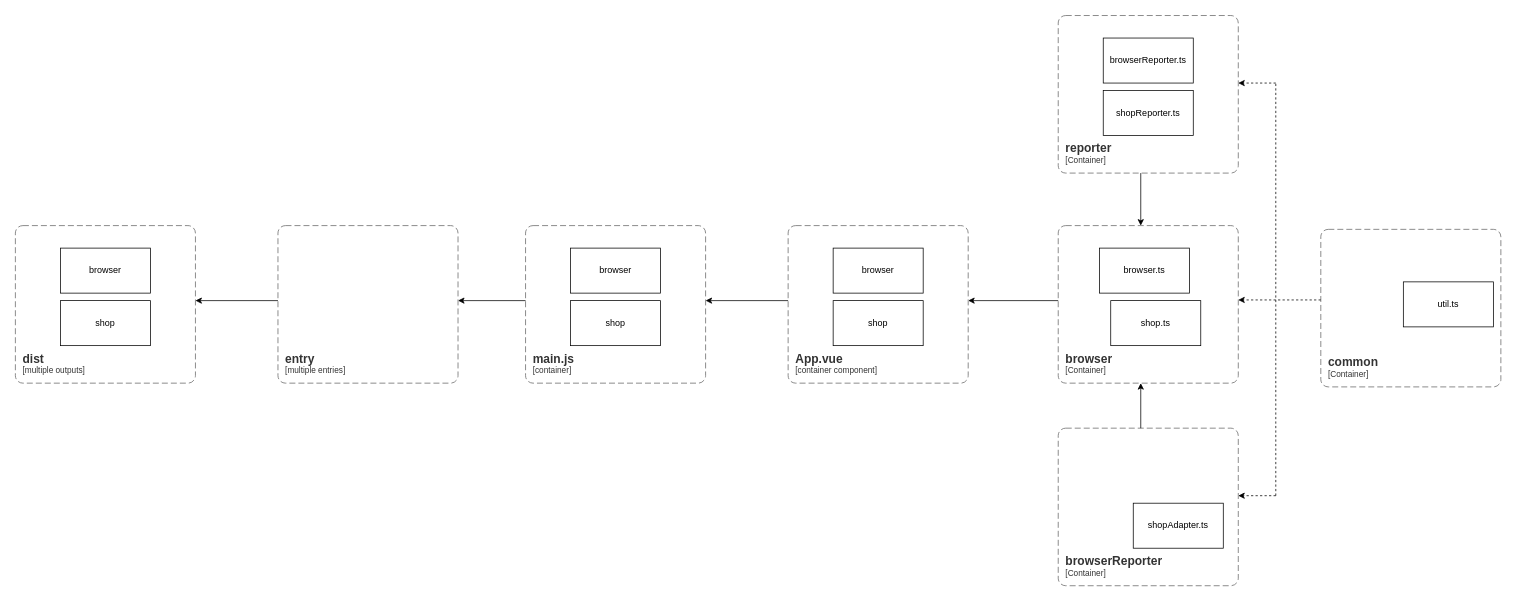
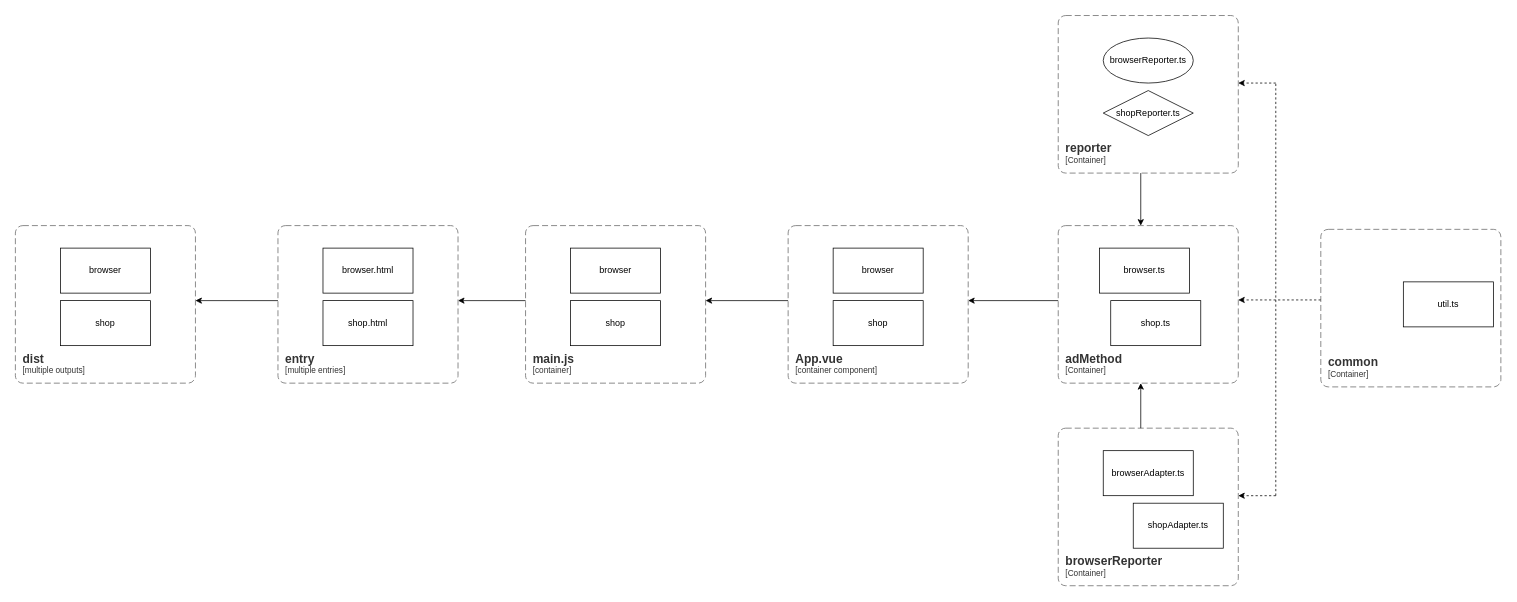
- <mxCell id="9" value="browserReporter.ts" style="whiteSpace=wrap;html=1;fillColor=none;" vertex="1" parent="1"><mxGeometry x="1470" y="50" width="120" height="60" as="geometry" /></mxCell>
+ <mxCell id="9" value="browserReporter.ts" style="ellipse;whiteSpace=wrap;html=1;fillColor=none;" vertex="1" parent="1"><mxGeometry x="1470" y="50" width="120" height="60" as="geometry" /></mxCell>
- <mxCell id="10" value="shopReporter.ts" style="whiteSpace=wrap;html=1;fillColor=none;" vertex="1" parent="1"><mxGeometry x="1470" y="120" width="120" height="60" as="geometry" /></mxCell>
+ <mxCell id="10" value="shopReporter.ts" style="rhombus;whiteSpace=wrap;html=1;fillColor=none;" vertex="1" parent="1"><mxGeometry x="1470" y="120" width="120" height="60" as="geometry" /></mxCell>
+ <mxCell id="26" value="browser.html" style="whiteSpace=wrap;html=1;fillColor=none;" vertex="1" parent="1"><mxGeometry x="430" y="330" width="120" height="60" as="geometry" /></mxCell>
+ <mxCell id="27" value="shop.html" style="whiteSpace=wrap;html=1;fillColor=none;" vertex="1" parent="1"><mxGeometry x="430" y="400" width="120" height="60" as="geometry" /></mxCell>
- <mxCell id="5" value="&lt;font style=&quot;font-size: 16px&quot;&gt;&lt;b&gt;&lt;div style=&quot;text-align: left&quot;&gt;browser&lt;/div&gt;&lt;/b&gt;&lt;/font&gt;&lt;div style=&quot;text-align: left&quot;&gt;[Container]&lt;/div&gt;" style="rounded=1;fontSize=11;whiteSpace=wrap;html=1;dashed=1;arcSize=20;fillColor=none;strokeColor=#666666;fontColor=#333333;labelBackgroundColor=none;align=left;verticalAlign=bottom;labelBorderColor=none;spacingTop=0;spacing=10;dashPattern=8 4;metaEdit=1;rotatable=0;perimeter=rectanglePerimeter;noLabel=0;labelPadding=0;allowArrows=0;connectable=0;expand=0;recursiveResize=0;editable=1;pointerEvents=0;absoluteArcSize=1;points=[[0.25,0,0],[0.5,0,0],[0.75,0,0],[1,0.25,0],[1,0.5,0],[1,0.75,0],[0.75,1,0],[0.5,1,0],[0.25,1,0],[0,0.75,0],[0,0.5,0],[0,0.25,0]];" vertex="1" parent="1"><mxGeometry x="1410" y="300" width="240" height="210" as="geometry" /></mxCell>
+ <mxCell id="5" value="&lt;font style=&quot;font-size: 16px&quot;&gt;&lt;b&gt;&lt;div style=&quot;text-align: left&quot;&gt;adMethod&lt;/div&gt;&lt;/b&gt;&lt;/font&gt;&lt;div style=&quot;text-align: left&quot;&gt;[Container]&lt;/div&gt;" style="rounded=1;fontSize=11;whiteSpace=wrap;html=1;dashed=1;arcSize=20;fillColor=none;strokeColor=#666666;fontColor=#333333;labelBackgroundColor=none;align=left;verticalAlign=bottom;labelBorderColor=none;spacingTop=0;spacing=10;dashPattern=8 4;metaEdit=1;rotatable=0;perimeter=rectanglePerimeter;noLabel=0;labelPadding=0;allowArrows=0;connectable=0;expand=0;recursiveResize=0;editable=1;pointerEvents=0;absoluteArcSize=1;points=[[0.25,0,0],[0.5,0,0],[0.75,0,0],[1,0.25,0],[1,0.5,0],[1,0.75,0],[0.75,1,0],[0.5,1,0],[0.25,1,0],[0,0.75,0],[0,0.5,0],[0,0.25,0]];" vertex="1" parent="1"><mxGeometry x="1410" y="300" width="240" height="210" as="geometry" /></mxCell>
+ <mxCell id="11" value="browserAdapter.ts" style="whiteSpace=wrap;html=1;fillColor=none;" vertex="1" parent="1"><mxGeometry x="1470" y="600" width="120" height="60" as="geometry" /></mxCell>
